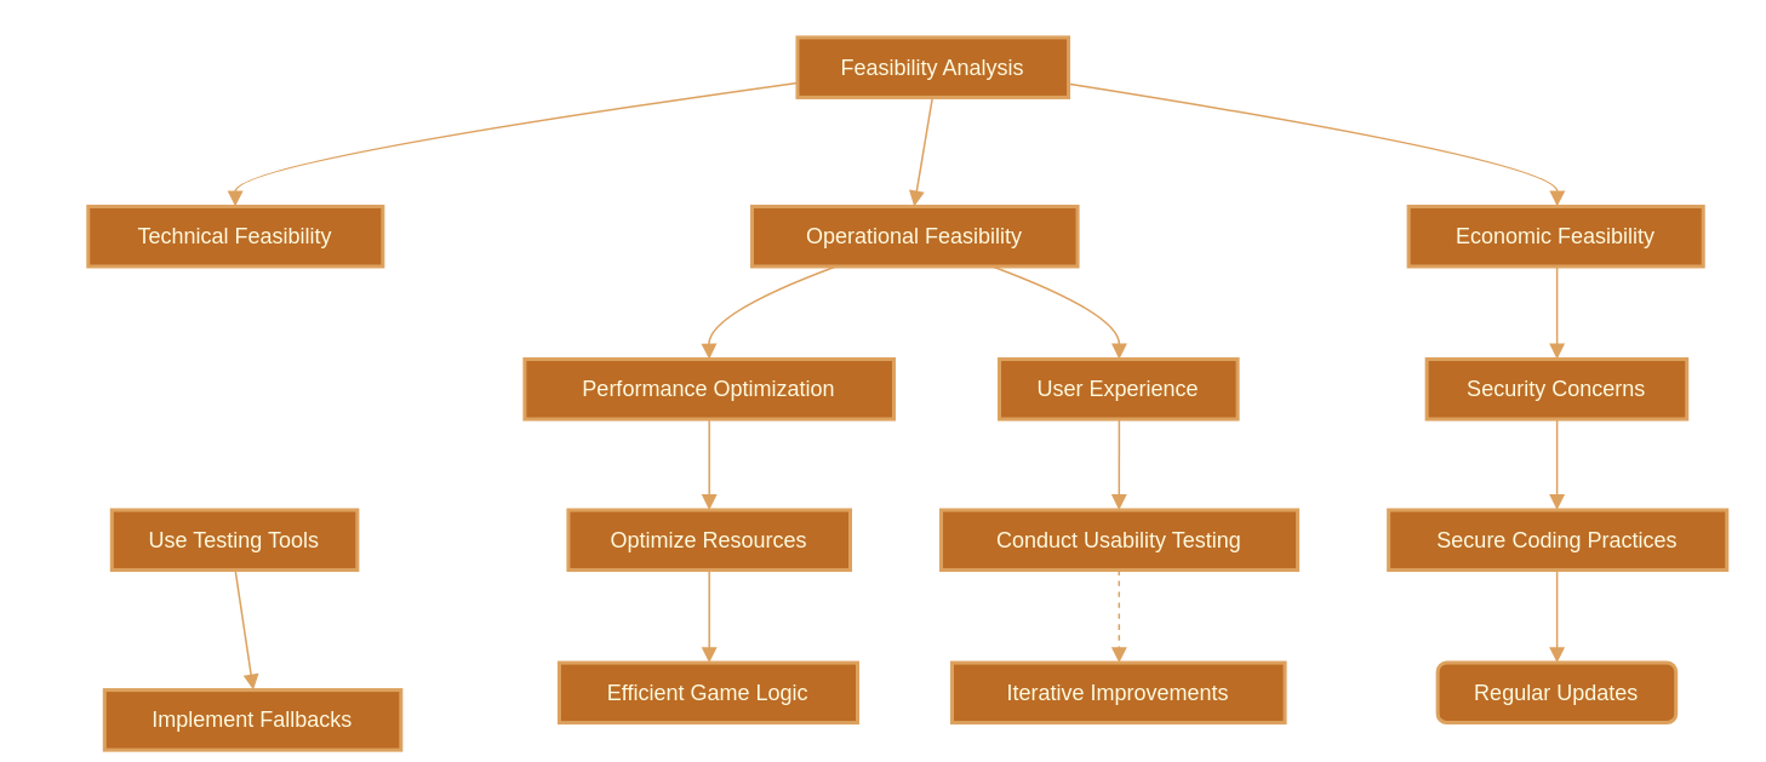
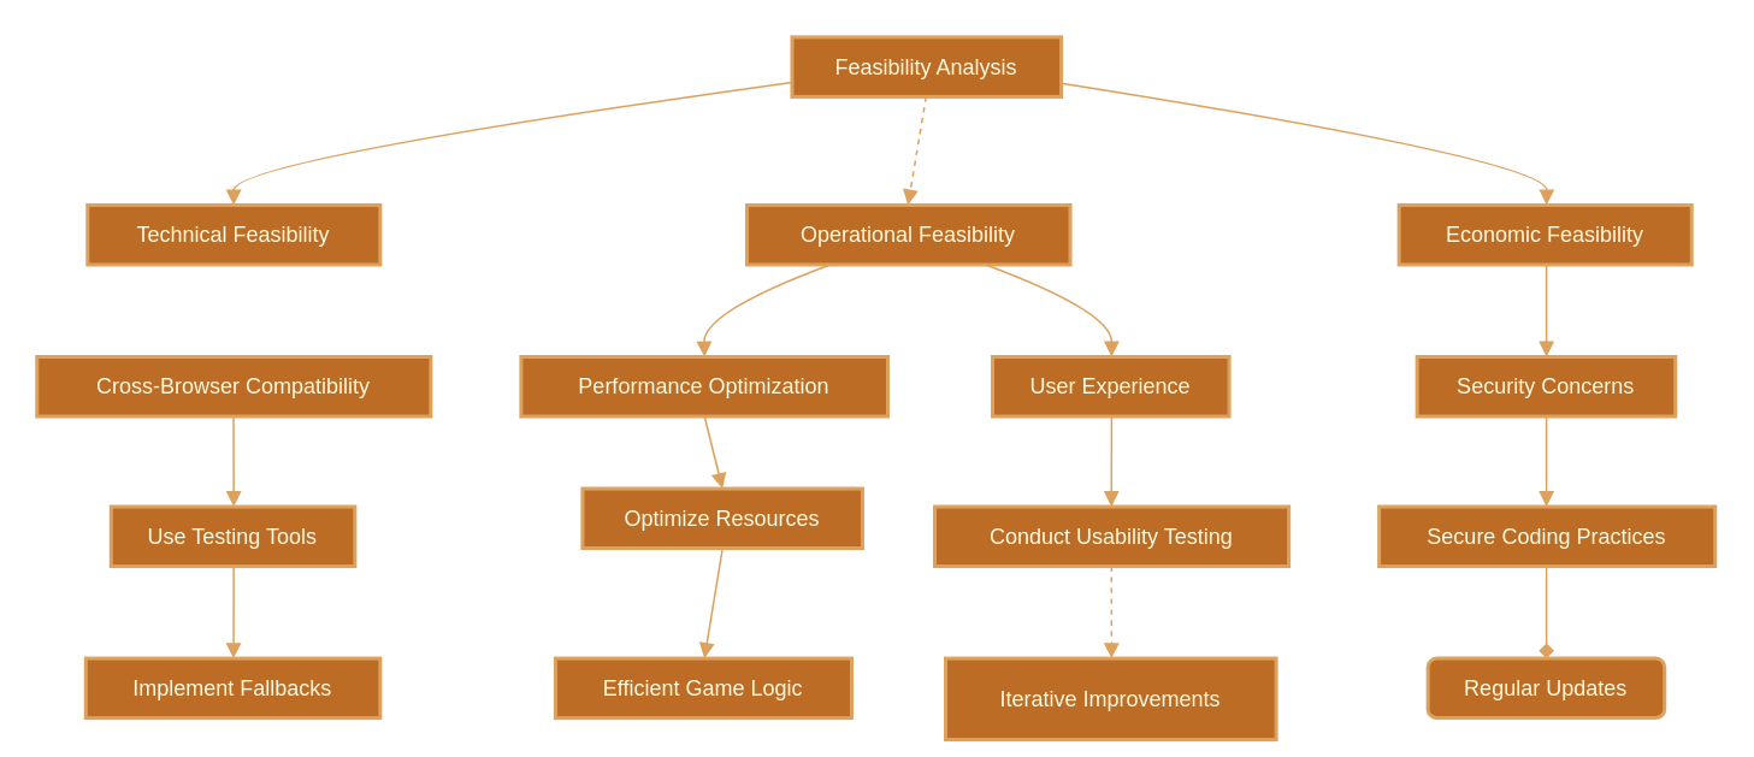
- <mxCell id="19" value="" style="curved=1;startArrow=none;endArrow=block;exitX=0.498;exitY=1.012;entryX=0.498;entryY=0.012;rounded=0;labelBackgroundColor=none;strokeColor=#DDA15E;fontColor=default;" edge="1" parent="1" source="2" target="4"><mxGeometry relative="1" as="geometry"><Array as="points" /></mxGeometry></mxCell>
+ <mxCell id="19" value="" style="curved=1;startArrow=none;endArrow=block;exitX=0.498;exitY=1.012;entryX=0.498;entryY=0.012;rounded=0;labelBackgroundColor=none;strokeColor=#DDA15E;fontColor=default;dashed=1;" edge="1" parent="1" source="2" target="4"><mxGeometry relative="1" as="geometry"><Array as="points" /></mxGeometry></mxCell>
+ <mxCell id="6" value="Cross-Browser Compatibility" style="whiteSpace=wrap;strokeWidth=2;labelBackgroundColor=none;fillColor=#BC6C25;strokeColor=#DDA15E;fontColor=#FEFAE0;" vertex="1" parent="1"><mxGeometry x="20" y="197" width="218" height="33" as="geometry" /></mxCell>
+ <mxCell id="21" value="" style="curved=1;startArrow=none;endArrow=block;exitX=0.499;exitY=1.006;entryX=0.503;entryY=0.006;rounded=0;labelBackgroundColor=none;strokeColor=#DDA15E;fontColor=default;" edge="1" parent="1" source="6" target="7"><mxGeometry relative="1" as="geometry"><Array as="points" /></mxGeometry></mxCell>
- <mxCell id="9" value="Optimize Resources" style="whiteSpace=wrap;strokeWidth=2;labelBackgroundColor=none;fillColor=#BC6C25;strokeColor=#DDA15E;fontColor=#FEFAE0;" vertex="1" parent="1"><mxGeometry x="312" y="280" width="155" height="33" as="geometry" /></mxCell>
+ <mxCell id="9" value="Optimize Resources" style="whiteSpace=wrap;strokeWidth=2;labelBackgroundColor=none;fillColor=#BC6C25;strokeColor=#DDA15E;fontColor=#FEFAE0;" vertex="1" parent="1"><mxGeometry x="322" y="270" width="155" height="33" as="geometry" /></mxCell>
- <mxCell id="31" value="" style="curved=1;startArrow=none;endArrow=block;exitX=0.498;exitY=1.018;entryX=0.501;entryY=-0.012;rounded=0;labelBackgroundColor=none;strokeColor=#DDA15E;fontColor=default;" edge="1" parent="1" source="13" target="17"><mxGeometry relative="1" as="geometry"><Array as="points" /></mxGeometry></mxCell>
+ <mxCell id="31" value="" style="curved=1;startArrow=none;endArrow=diamond;exitX=0.498;exitY=1.018;entryX=0.501;entryY=-0.012;rounded=0;labelBackgroundColor=none;strokeColor=#DDA15E;fontColor=default;" edge="1" parent="1" source="13" target="17"><mxGeometry relative="1" as="geometry"><Array as="points" /></mxGeometry></mxCell>
- <mxCell id="16" value="Iterative Improvements" style="whiteSpace=wrap;strokeWidth=2;labelBackgroundColor=none;fillColor=#BC6C25;strokeColor=#DDA15E;fontColor=#FEFAE0;" vertex="1" parent="1"><mxGeometry x="523" y="364" width="183" height="33" as="geometry" /></mxCell>
+ <mxCell id="16" value="Iterative Improvements" style="whiteSpace=wrap;strokeWidth=2;labelBackgroundColor=none;fillColor=#BC6C25;strokeColor=#DDA15E;fontColor=#FEFAE0;" vertex="1" parent="1"><mxGeometry x="523" y="364" width="183" height="45" as="geometry" /></mxCell>
- <mxCell id="14" value="Implement Fallbacks" style="whiteSpace=wrap;strokeWidth=2;labelBackgroundColor=none;fillColor=#BC6C25;strokeColor=#DDA15E;fontColor=#FEFAE0;" vertex="1" parent="1"><mxGeometry x="57" y="379" width="163" height="33" as="geometry" /></mxCell>
+ <mxCell id="14" value="Implement Fallbacks" style="whiteSpace=wrap;strokeWidth=2;labelBackgroundColor=none;fillColor=#BC6C25;strokeColor=#DDA15E;fontColor=#FEFAE0;" vertex="1" parent="1"><mxGeometry x="47" y="364" width="163" height="33" as="geometry" /></mxCell>
